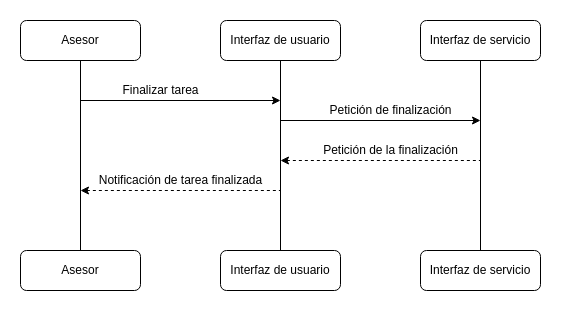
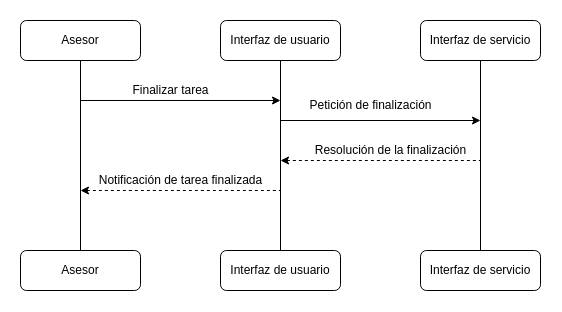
- <mxCell id="12" value="Finalizar tarea" style="text;html=1;align=center;verticalAlign=middle;resizable=0;points=[];autosize=1;strokeColor=none;fillColor=none;" parent="1" vertex="1"><mxGeometry x="115" y="80" width="90" height="20" as="geometry" /></mxCell>
+ <mxCell id="12" value="Finalizar tarea" style="text;html=1;align=center;verticalAlign=middle;resizable=0;points=[];autosize=1;strokeColor=none;fillColor=none;" parent="1" vertex="1"><mxGeometry x="125" y="80" width="90" height="20" as="geometry" /></mxCell>
- <mxCell id="14" value="Petición de finalización" style="text;html=1;align=center;verticalAlign=middle;resizable=0;points=[];autosize=1;strokeColor=none;fillColor=none;" parent="1" vertex="1"><mxGeometry x="320" y="100" width="140" height="20" as="geometry" /></mxCell>
+ <mxCell id="14" value="Petición de finalización" style="text;html=1;align=center;verticalAlign=middle;resizable=0;points=[];autosize=1;strokeColor=none;fillColor=none;" parent="1" vertex="1"><mxGeometry x="300" y="95" width="140" height="20" as="geometry" /></mxCell>
- <mxCell id="16" value="Petición de la finalización" style="text;html=1;align=center;verticalAlign=middle;resizable=0;points=[];autosize=1;strokeColor=none;fillColor=none;" parent="1" vertex="1"><mxGeometry x="305" y="140" width="170" height="20" as="geometry" /></mxCell>
+ <mxCell id="16" value="Resolución de la finalización" style="text;html=1;align=center;verticalAlign=middle;resizable=0;points=[];autosize=1;strokeColor=none;fillColor=none;" parent="1" vertex="1"><mxGeometry x="305" y="140" width="170" height="20" as="geometry" /></mxCell>
